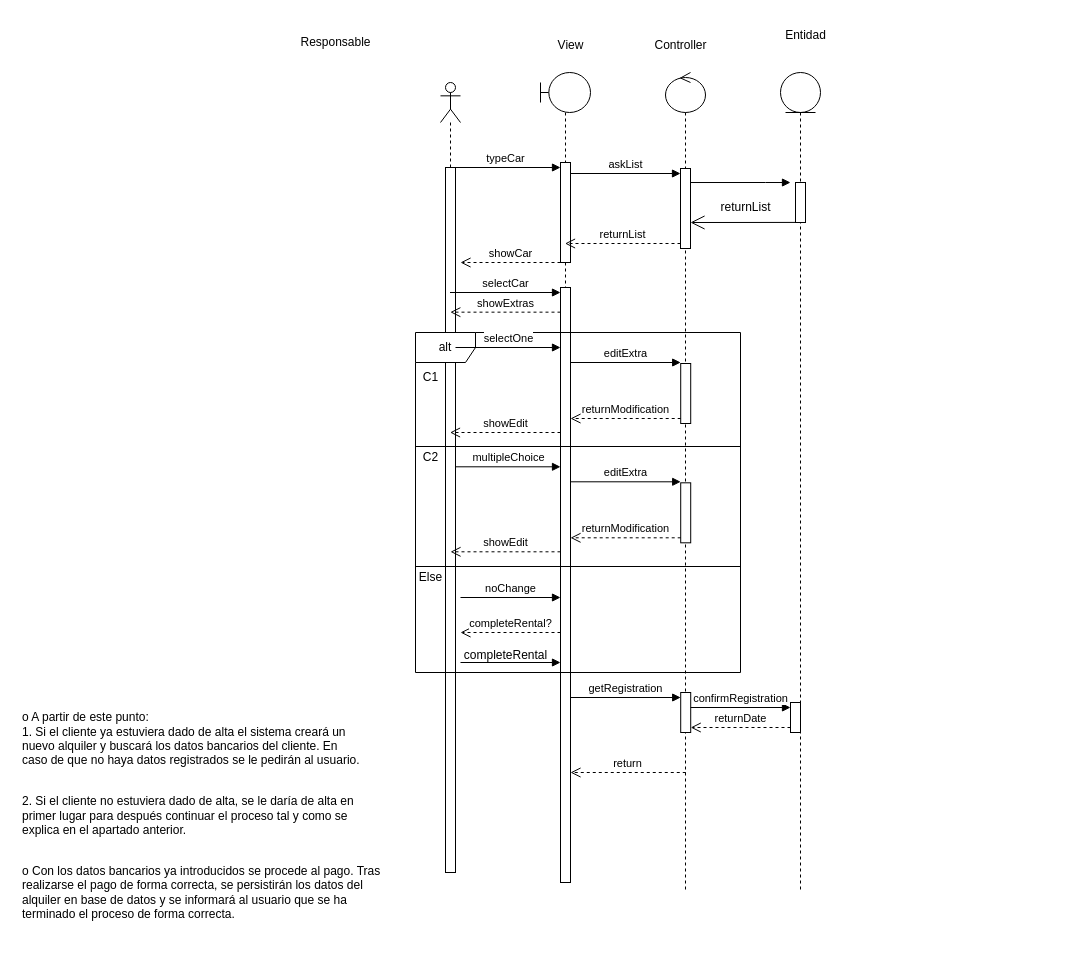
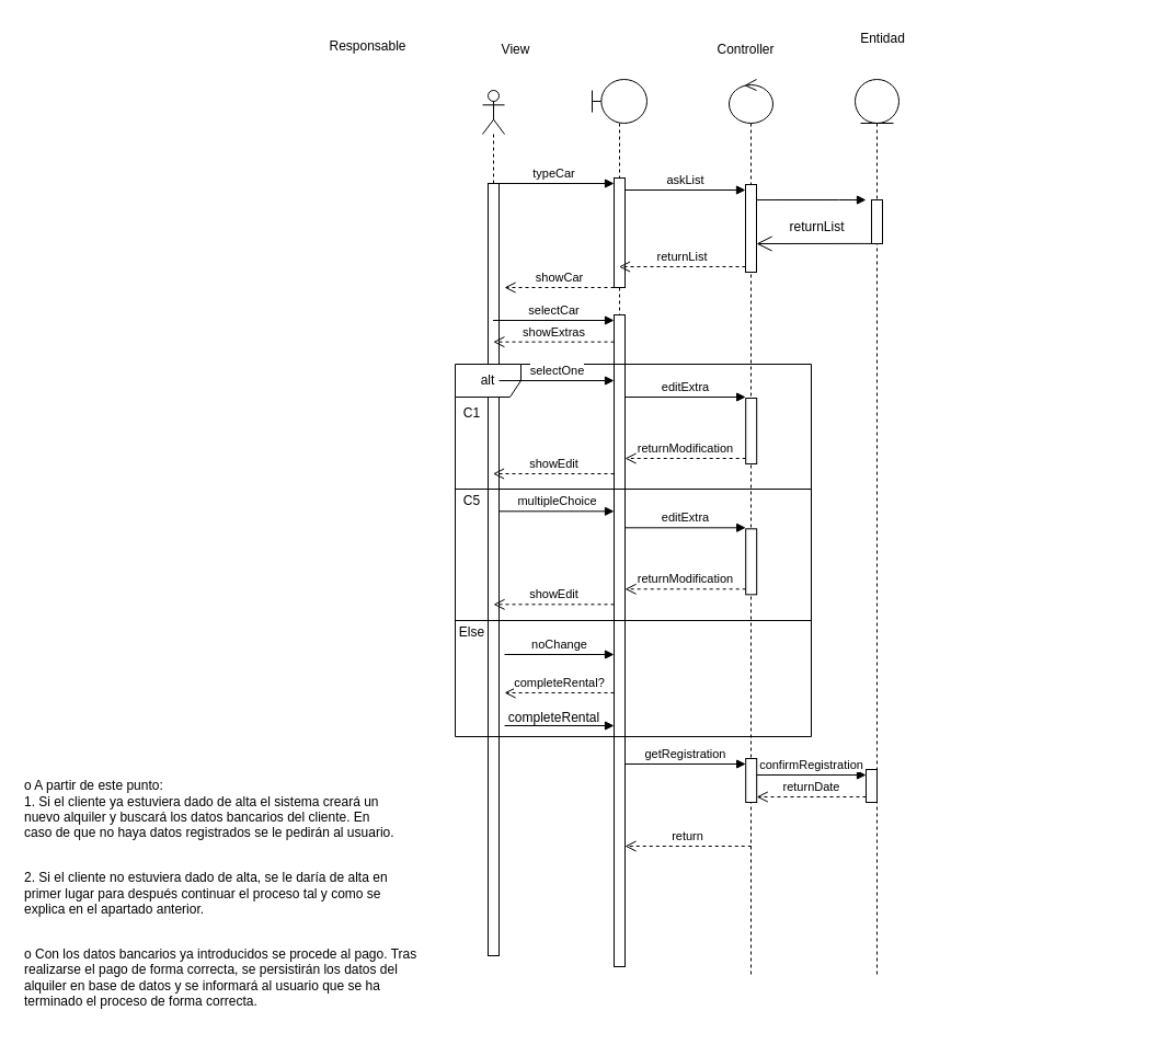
- <mxCell id="23" value="View" style="text;html=1;align=center;verticalAlign=middle;resizable=0;points=[];autosize=1;strokeColor=none;fillColor=none;" vertex="1" parent="1"><mxGeometry x="545" y="30" width="50" height="30" as="geometry" /></mxCell>
+ <mxCell id="23" value="View" style="text;html=1;align=center;verticalAlign=middle;resizable=0;points=[];autosize=1;strokeColor=none;fillColor=none;" vertex="1" parent="1"><mxGeometry x="445" y="30" width="50" height="30" as="geometry" /></mxCell>
- <mxCell id="44" value="C2" style="text;html=1;align=center;verticalAlign=middle;resizable=0;points=[];autosize=1;strokeColor=none;fillColor=none;" vertex="1" parent="1"><mxGeometry x="410" y="442" width="40" height="30" as="geometry" /></mxCell>
+ <mxCell id="44" value="C5" style="text;html=1;align=center;verticalAlign=middle;resizable=0;points=[];autosize=1;strokeColor=none;fillColor=none;" vertex="1" parent="1"><mxGeometry x="410" y="442" width="40" height="30" as="geometry" /></mxCell>
